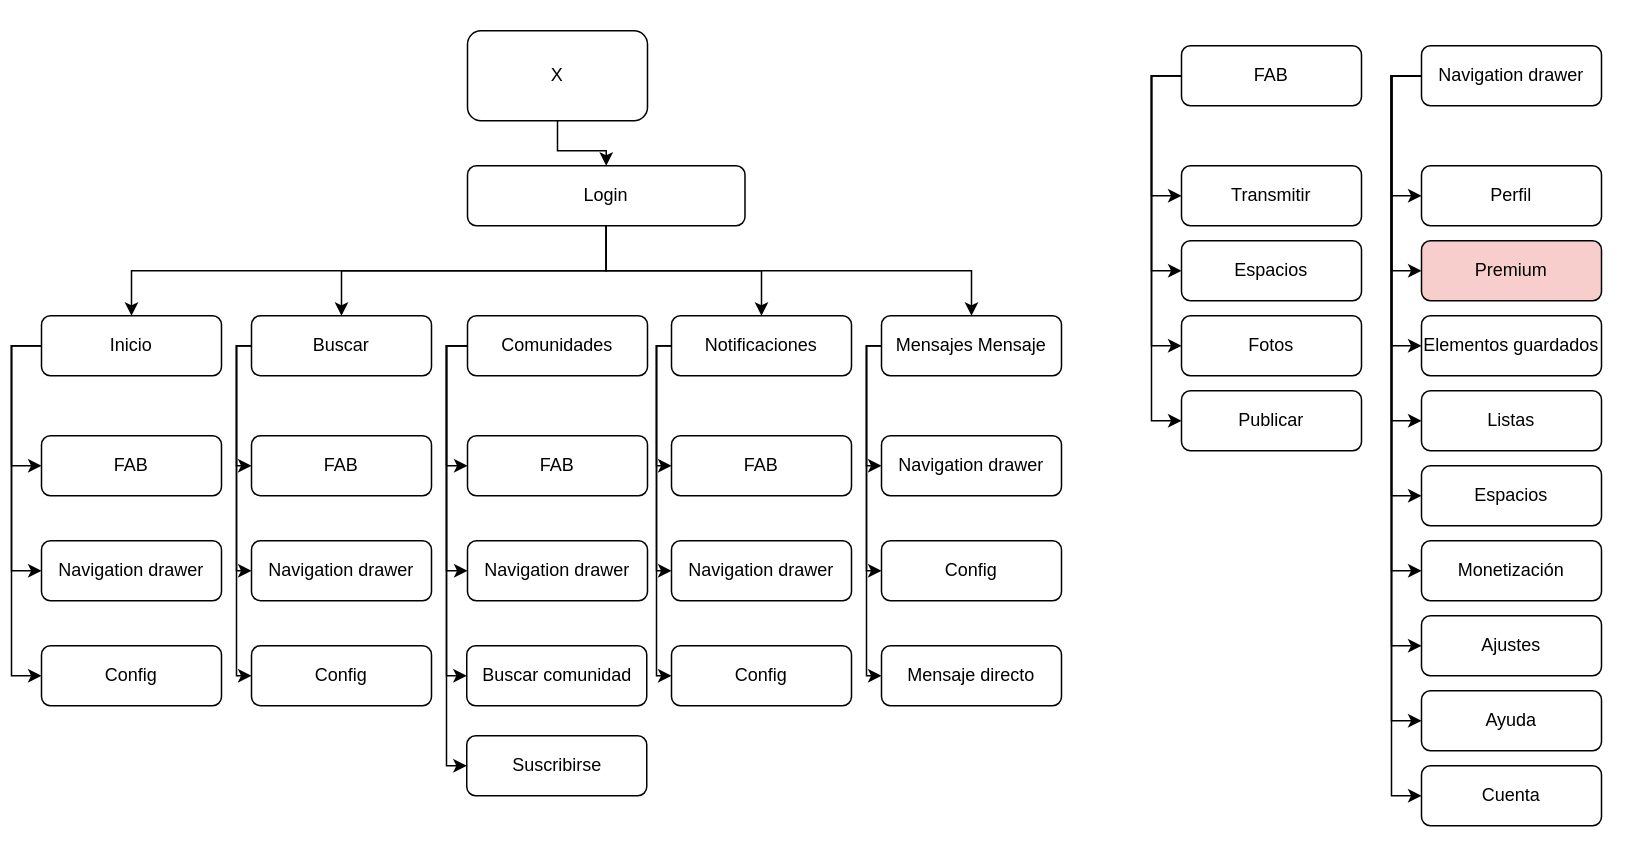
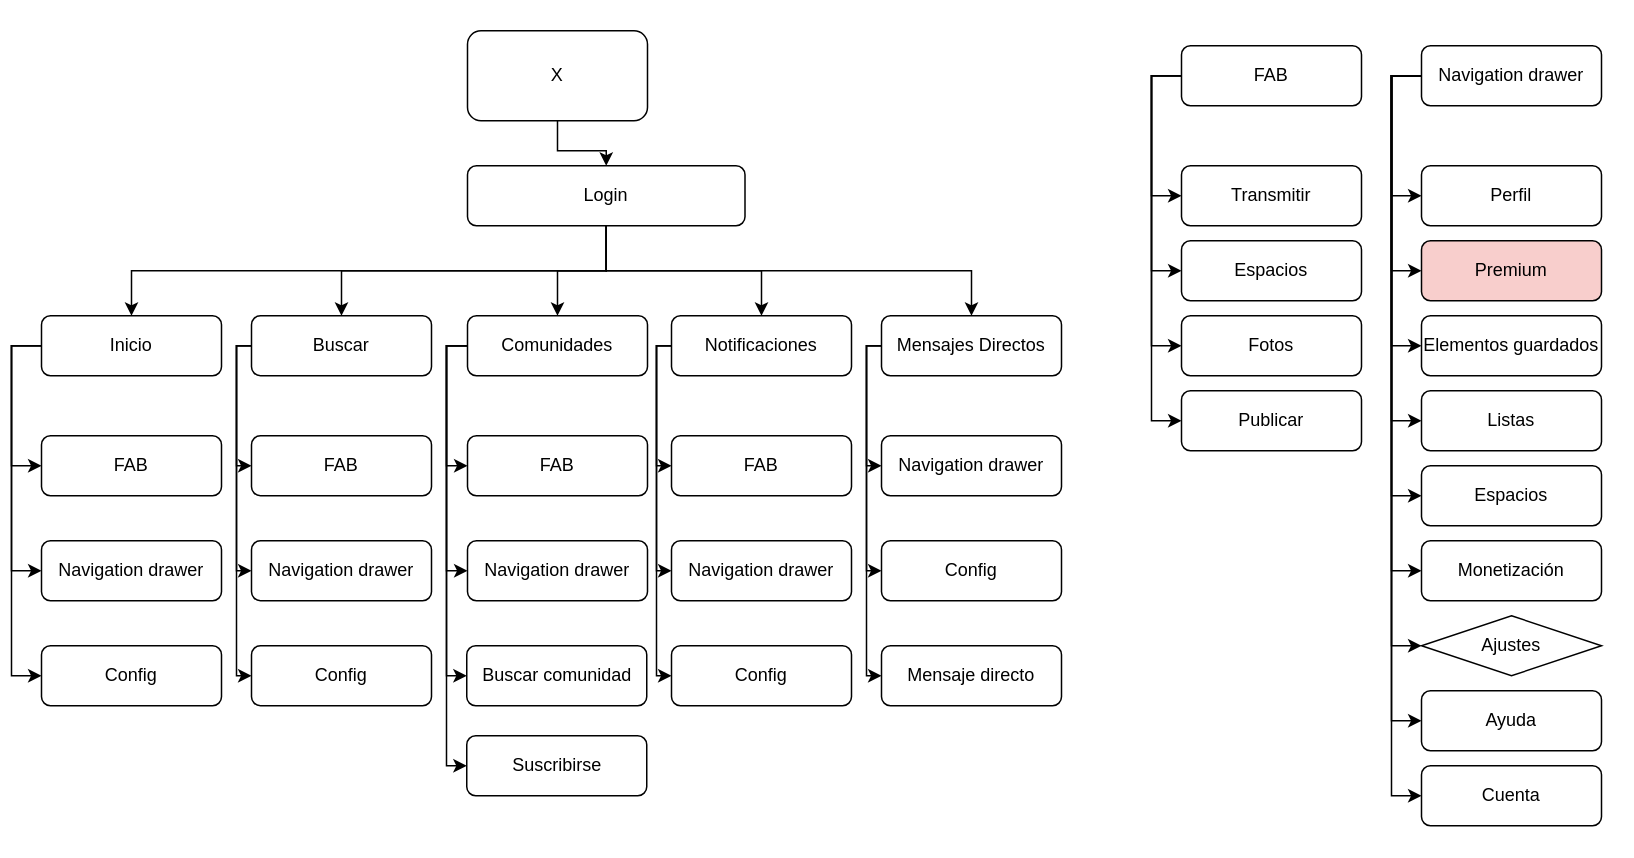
+ <mxCell id="8" style="edgeStyle=orthogonalEdgeStyle;rounded=0;orthogonalLoop=1;jettySize=auto;html=1;exitX=0.5;exitY=1;exitDx=0;exitDy=0;" edge="1" parent="1" source="11" target="24"><mxGeometry relative="1" as="geometry" /></mxCell>
- <mxCell id="32" value="Mensajes Mensaje" style="rounded=1;whiteSpace=wrap;html=1;" vertex="1" parent="1"><mxGeometry x="580" y="210" width="120" height="40" as="geometry" /></mxCell>
+ <mxCell id="32" value="Mensajes Directos" style="rounded=1;whiteSpace=wrap;html=1;" vertex="1" parent="1"><mxGeometry x="580" y="210" width="120" height="40" as="geometry" /></mxCell>
- <mxCell id="74" value="Ajustes" style="rounded=1;whiteSpace=wrap;html=1;" vertex="1" parent="1"><mxGeometry x="940" y="410" width="120" height="40" as="geometry" /></mxCell>
+ <mxCell id="74" value="Ajustes" style="rhombus;whiteSpace=wrap;html=1;" vertex="1" parent="1"><mxGeometry x="940" y="410" width="120" height="40" as="geometry" /></mxCell>
